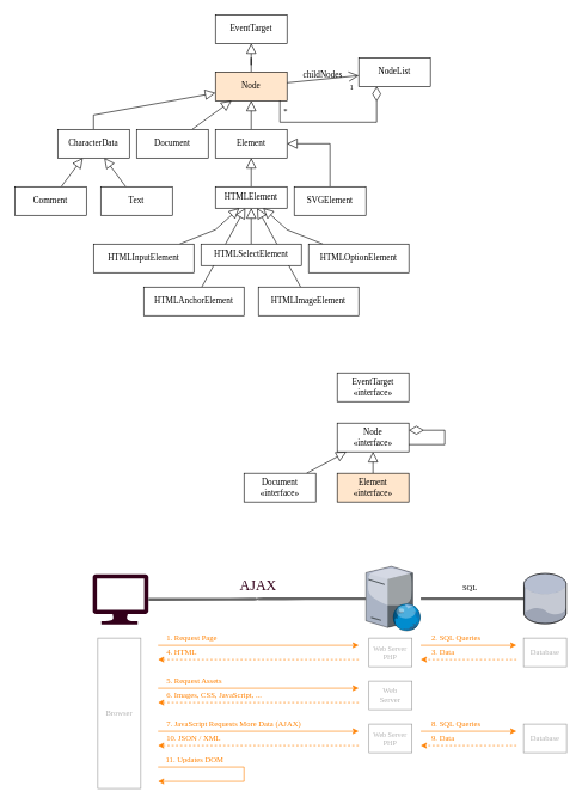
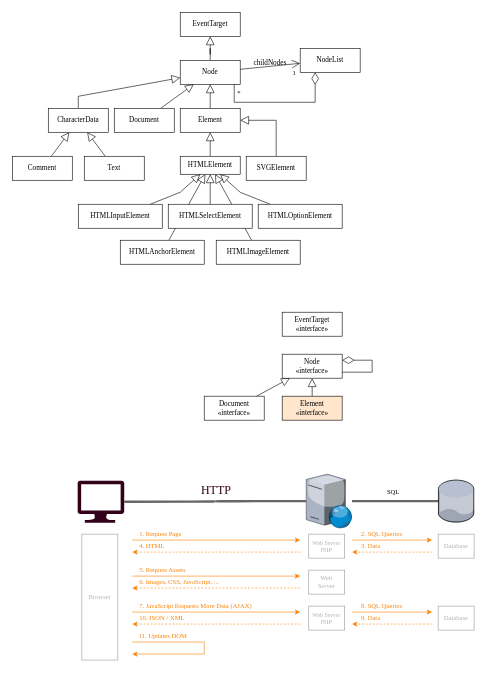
- <mxCell id="6" value="Node" style="rounded=0;whiteSpace=wrap;html=1;fontFamily=Poppins;fontSource=https%3A%2F%2Ffonts.googleapis.com%2Fcss%3Ffamily%3DPoppins;fillColor=#ffe6cc;" parent="1" vertex="1"><mxGeometry x="300" y="100" width="100" height="40" as="geometry" /></mxCell>
+ <mxCell id="6" value="Node" style="rounded=0;whiteSpace=wrap;html=1;fontFamily=Poppins;fontSource=https%3A%2F%2Ffonts.googleapis.com%2Fcss%3Ffamily%3DPoppins;" parent="1" vertex="1"><mxGeometry x="300" y="100" width="100" height="40" as="geometry" /></mxCell>
- <mxCell id="14" value="HTMLSelectElement" style="rounded=0;whiteSpace=wrap;html=1;fontFamily=Poppins;fontSource=https%3A%2F%2Ffonts.googleapis.com%2Fcss%3Ffamily%3DPoppins;" parent="1" vertex="1"><mxGeometry x="280" y="340" width="140" height="30" as="geometry" /></mxCell>
+ <mxCell id="14" value="HTMLSelectElement" style="rounded=0;whiteSpace=wrap;html=1;fontFamily=Poppins;fontSource=https%3A%2F%2Ffonts.googleapis.com%2Fcss%3Ffamily%3DPoppins;" parent="1" vertex="1"><mxGeometry x="280" y="340" width="140" height="40" as="geometry" /></mxCell>
- <mxCell id="45" value="AJAX" style="text;html=1;strokeColor=none;fillColor=none;align=center;verticalAlign=middle;whiteSpace=wrap;rounded=0;fontFamily=Poppins;fontSource=https%3A%2F%2Ffonts.googleapis.com%2Fcss%3Ffamily%3DPoppins;fontColor=#33001A;fontSize=20;" parent="1" vertex="1"><mxGeometry x="330" y="801" width="60" height="30" as="geometry" /></mxCell>
+ <mxCell id="45" value="HTTP" style="text;html=1;strokeColor=none;fillColor=none;align=center;verticalAlign=middle;whiteSpace=wrap;rounded=0;fontFamily=Poppins;fontSource=https%3A%2F%2Ffonts.googleapis.com%2Fcss%3Ffamily%3DPoppins;fontColor=#33001A;fontSize=20;" parent="1" vertex="1"><mxGeometry x="330" y="801" width="60" height="30" as="geometry" /></mxCell>
